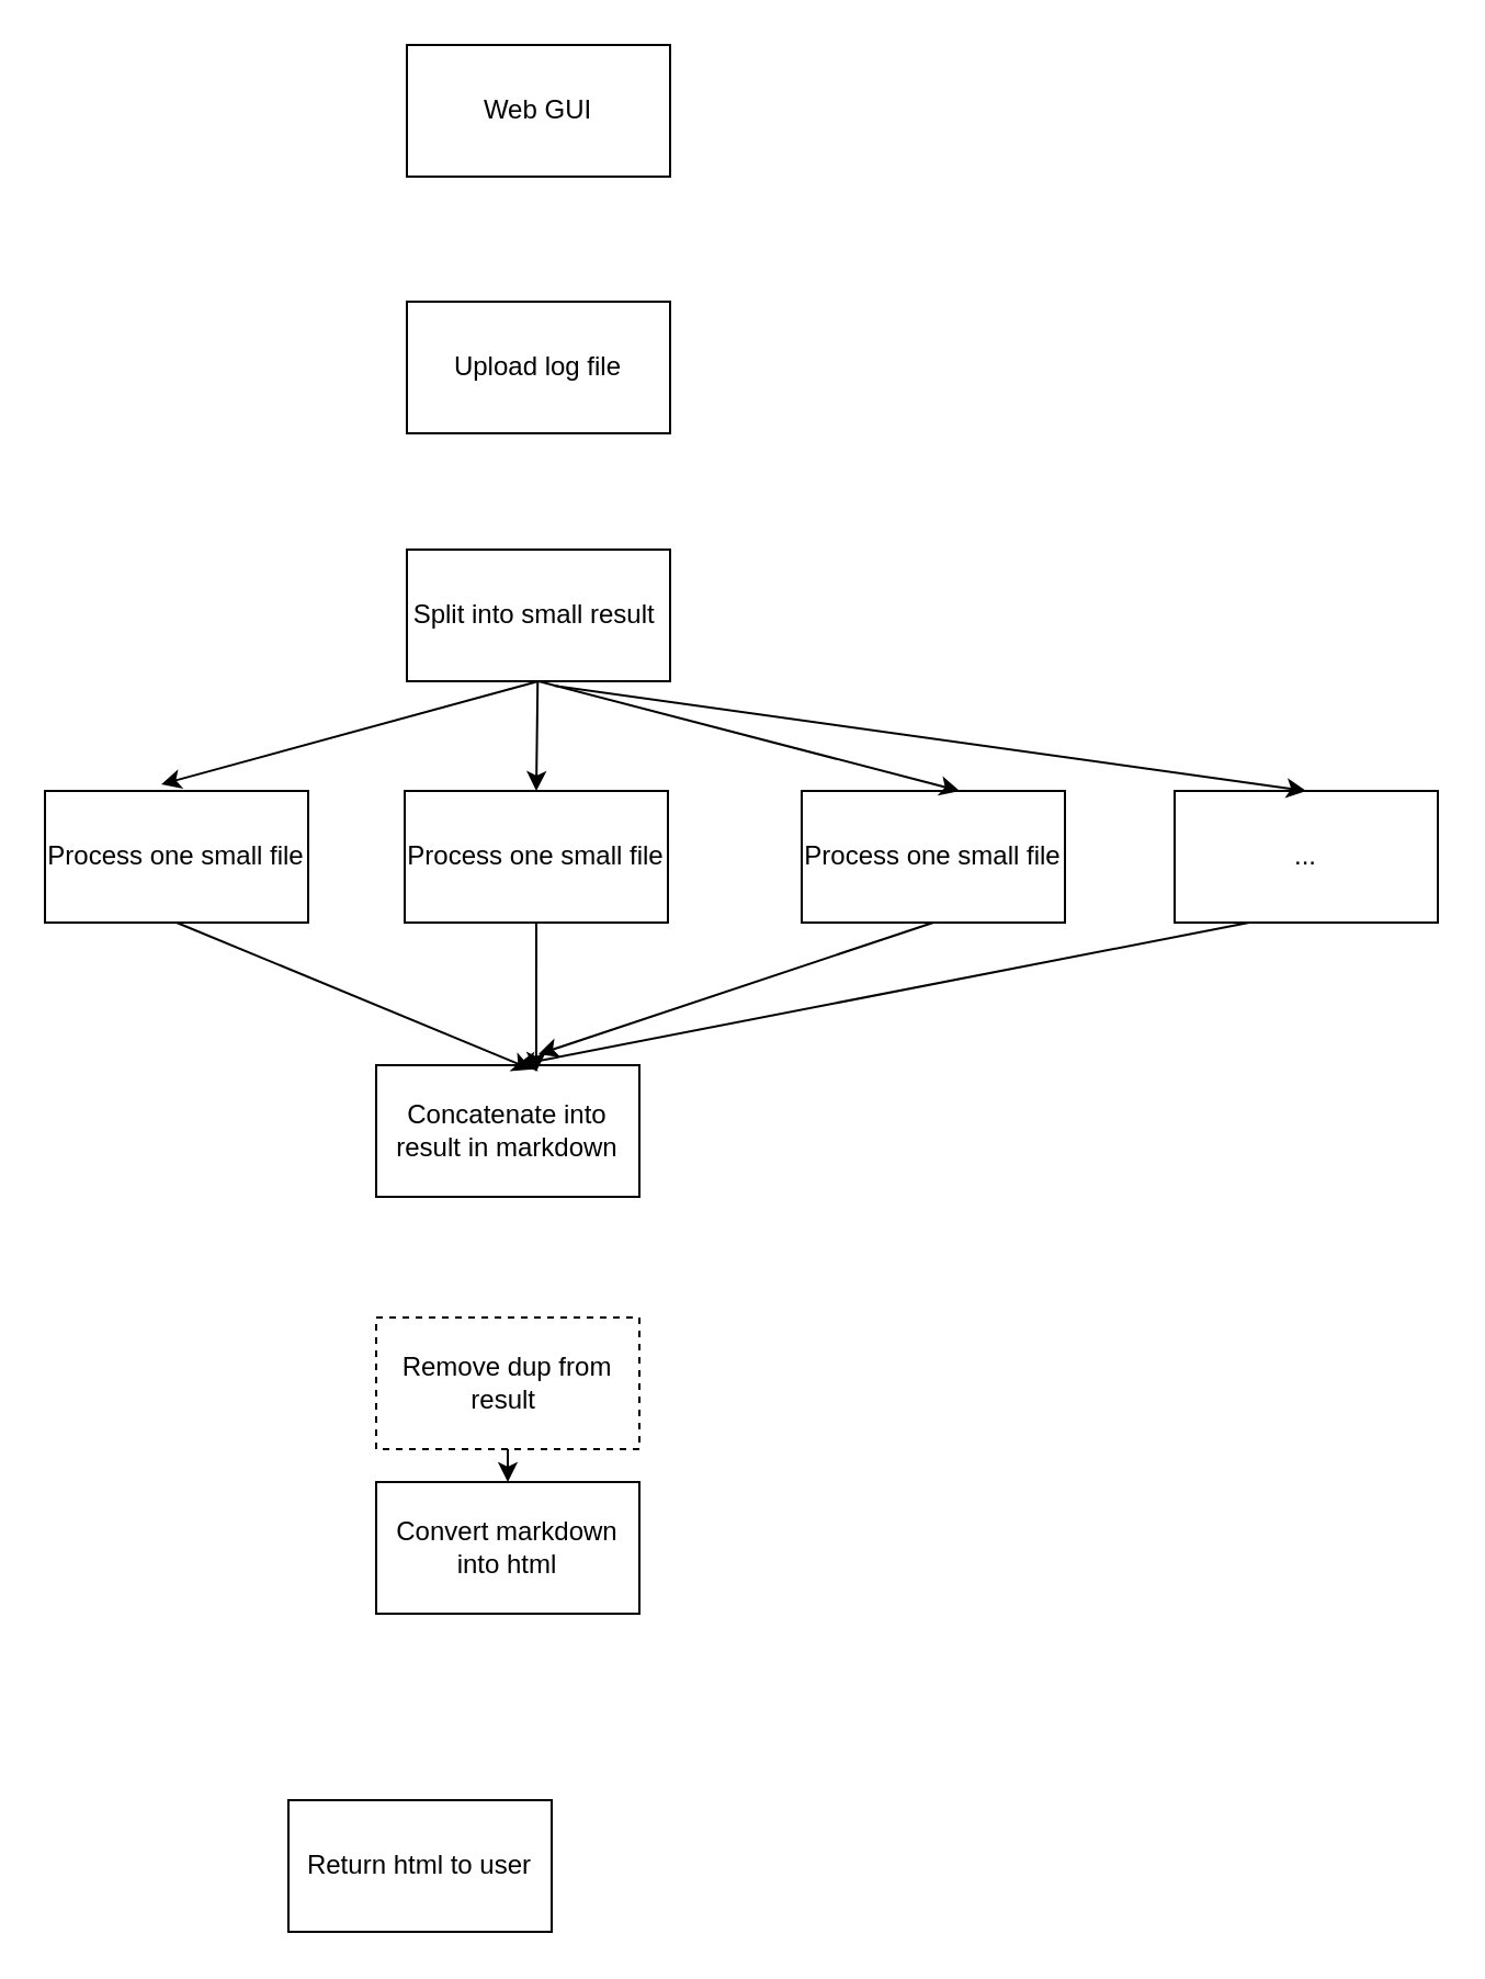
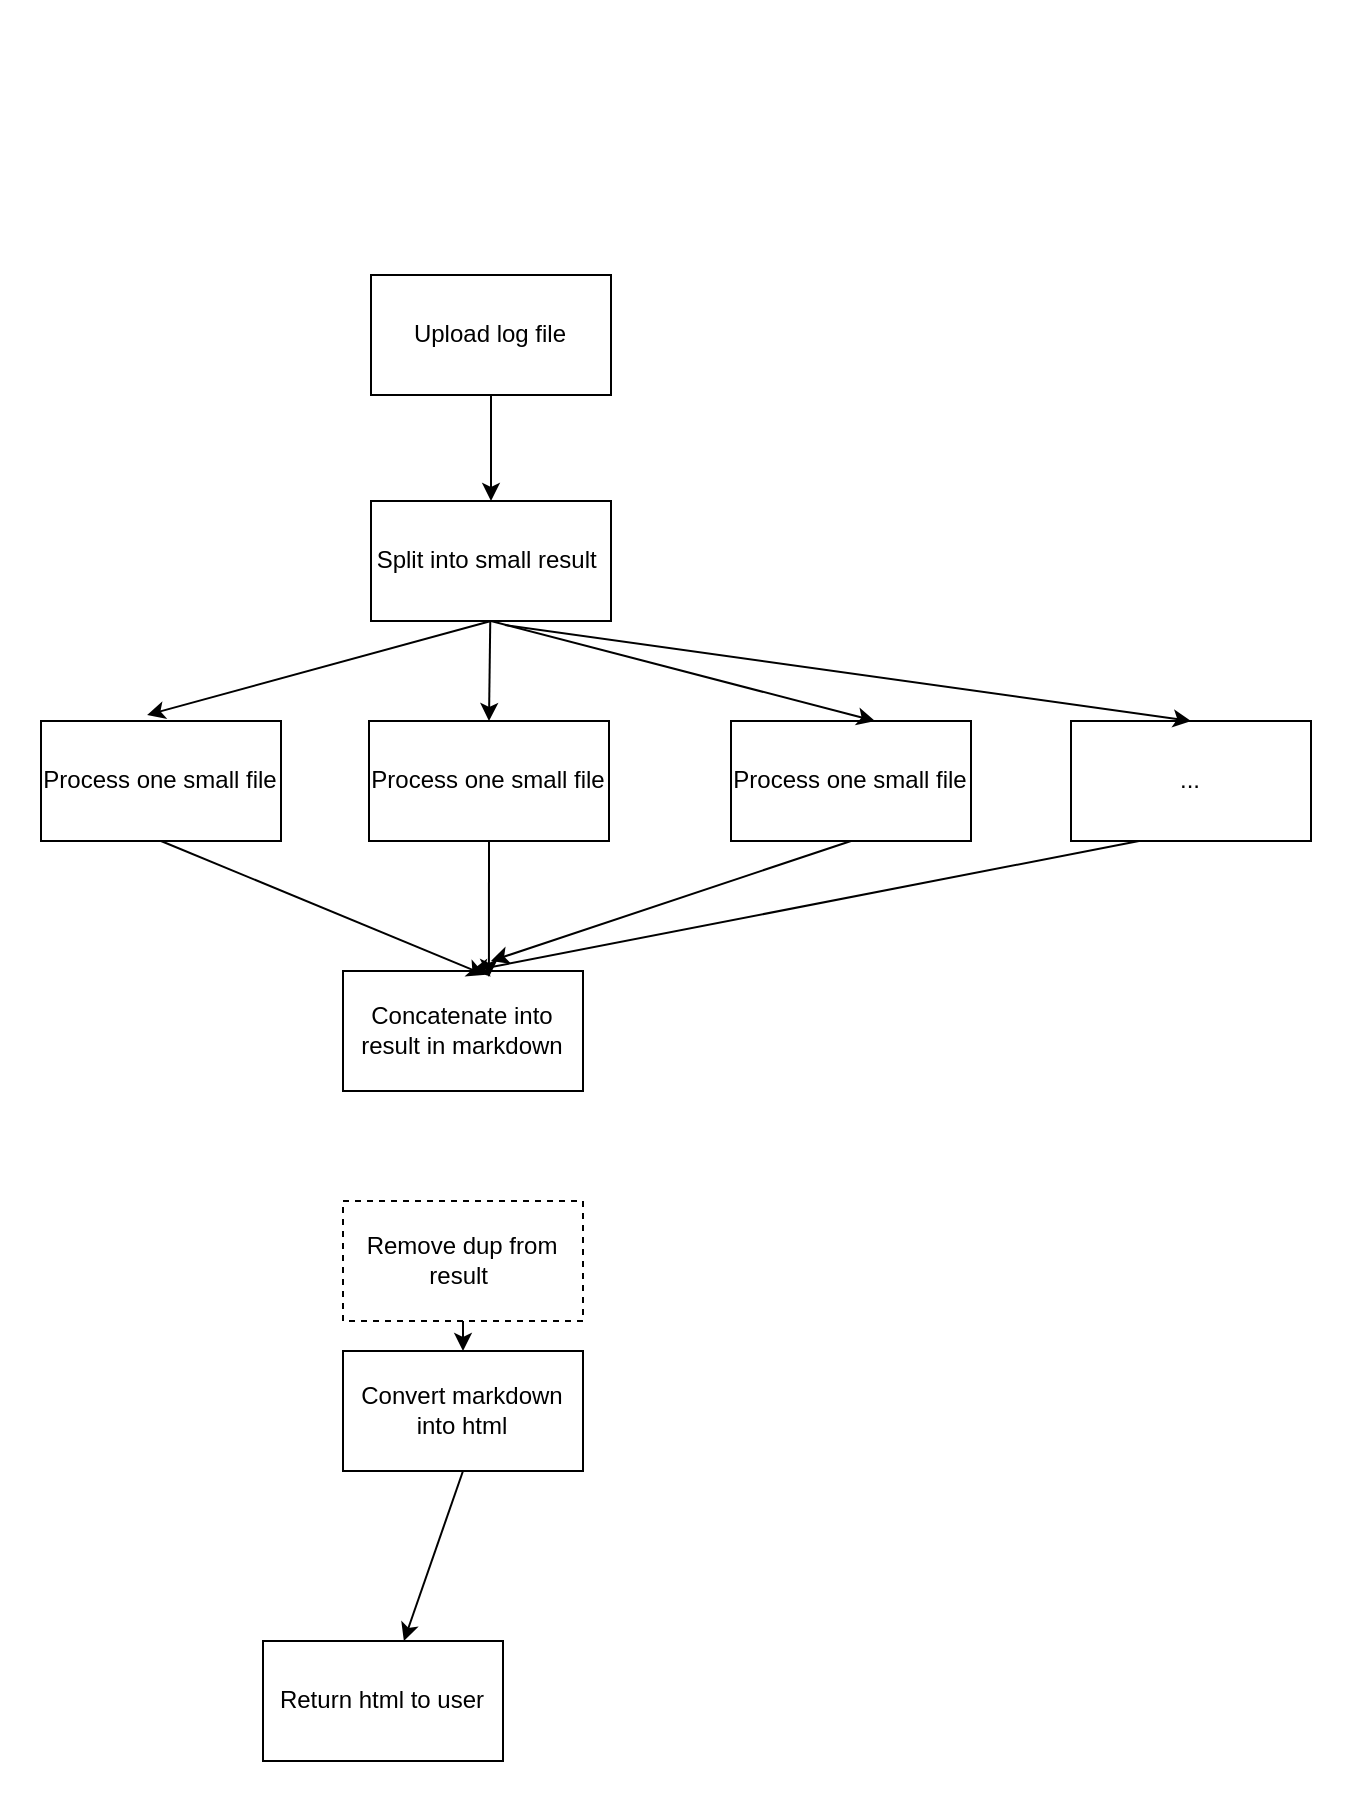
- <mxCell id="2" value="Web GUI" style="rounded=0;whiteSpace=wrap;html=1;" vertex="1" parent="1"><mxGeometry x="185" y="20" width="120" height="60" as="geometry" /></mxCell>
+ <mxCell id="9" value="" style="endArrow=classic;html=1;rounded=0;entryX=0.5;entryY=0;entryDx=0;entryDy=0;exitX=0.5;exitY=1;exitDx=0;exitDy=0;" edge="1" parent="1" source="3" target="4"><mxGeometry width="50" height="50" relative="1" as="geometry"><mxPoint x="245" y="210" as="sourcePoint" /><mxPoint x="395" y="180" as="targetPoint" /></mxGeometry></mxCell>
+ <mxCell id="21" value="" style="endArrow=classic;html=1;rounded=0;exitX=0.5;exitY=1;exitDx=0;exitDy=0;" edge="1" parent="1" source="19" target="20"><mxGeometry width="50" height="50" relative="1" as="geometry"><mxPoint x="465" y="714" as="sourcePoint" /><mxPoint x="515" y="664" as="targetPoint" /></mxGeometry></mxCell>
